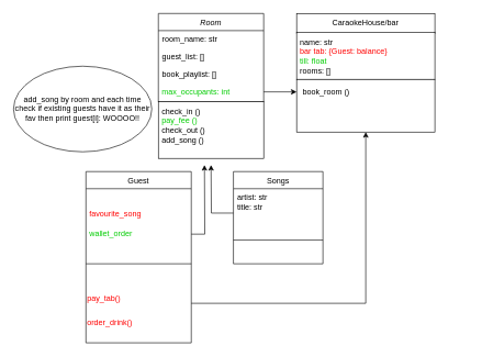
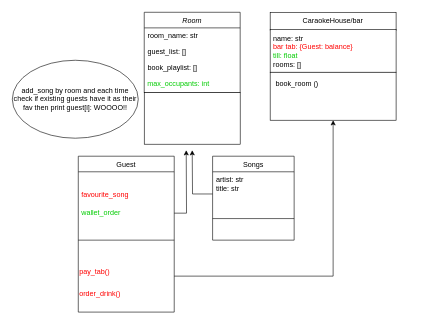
- <mxCell id="26" style="edgeStyle=orthogonalEdgeStyle;rounded=0;orthogonalLoop=1;jettySize=auto;html=1;entryX=0;entryY=0.5;entryDx=0;entryDy=0;" parent="1" source="6" target="27" edge="1"><mxGeometry relative="1" as="geometry" /></mxCell>
- <mxCell id="25" value="&amp;nbsp;check_in ()&lt;br&gt;&lt;font color=&quot;#00cc00&quot;&gt;&amp;nbsp;pay_fee ()&lt;br style=&quot;border-color: var(--border-color); padding: 0px; margin: 0px;&quot;&gt;&lt;/font&gt;&lt;span style=&quot;&quot;&gt;&amp;nbsp;check_out ()&lt;/span&gt;&lt;br style=&quot;border-color: var(--border-color); padding: 0px; margin: 0px;&quot;&gt;&lt;span style=&quot;&quot;&gt;&amp;nbsp;add_song ()&lt;/span&gt;" style="text;html=1;strokeColor=none;fillColor=none;align=left;verticalAlign=middle;whiteSpace=wrap;rounded=0;" parent="1" vertex="1"><mxGeometry x="240" y="160" width="160" height="60" as="geometry" /></mxCell>
